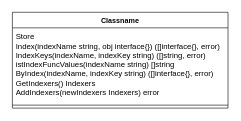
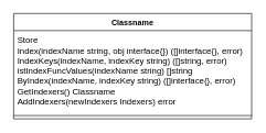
- <mxCell id="3" value="&lt;div data-lake_diagram_content_editor_data=&quot;true&quot; style=&quot;font-size: 13px;&quot;&gt;&lt;div style=&quot;text-align: center; font-size: 13px;&quot;&gt;&lt;div style=&quot;text-align: left; font-size: 13px;&quot;&gt;&lt;div data-lake_diagram_content_editor_data=&quot;true&quot; style=&quot;font-size: 13px;&quot;&gt;&lt;div style=&quot;text-align: center; font-size: 13px;&quot;&gt;&lt;div style=&quot;text-align: left; font-size: 13px;&quot;&gt;Store&lt;/div&gt;&lt;div style=&quot;text-align: left; font-size: 13px;&quot;&gt;Index(indexName string, obj interface{}) ([]interface{}, error)&lt;/div&gt;&lt;div style=&quot;text-align: left; font-size: 13px;&quot;&gt;IndexKeys(indexName, indexKey string) ([]string, error)&lt;/div&gt;&lt;div style=&quot;text-align: left; font-size: 13px;&quot;&gt;istIndexFuncValues(indexName string) []string&lt;br style=&quot;font-size: 13px;&quot;&gt;&lt;/div&gt;&lt;div style=&quot;text-align: left; font-size: 13px;&quot;&gt;ByIndex(indexName, indexKey string) ([]interface{}, error)&lt;br style=&quot;font-size: 13px;&quot;&gt;&lt;/div&gt;&lt;div style=&quot;text-align: left; font-size: 13px;&quot;&gt;GetIndexers() Indexers&lt;br style=&quot;font-size: 13px;&quot;&gt;&lt;/div&gt;&lt;div style=&quot;text-align: left; font-size: 13px;&quot;&gt;AddIndexers(newIndexers Indexers) error&lt;br style=&quot;font-size: 13px;&quot;&gt;&lt;/div&gt;&lt;div style=&quot;text-align: left; font-size: 13px;&quot;&gt;&lt;/div&gt;&lt;/div&gt;&lt;/div&gt;&lt;/div&gt;&lt;div style=&quot;text-align: left; font-size: 13px;&quot;&gt;&lt;/div&gt;&lt;/div&gt;&lt;/div&gt;" style="text;strokeColor=none;fillColor=none;align=left;verticalAlign=top;spacingLeft=4;spacingRight=4;overflow=hidden;rotatable=0;points=[[0,0.5],[1,0.5]];portConstraint=eastwest;whiteSpace=wrap;html=1;fontSize=13;" parent="2" vertex="1"><mxGeometry y="26" width="360" height="124" as="geometry" /></mxCell>
+ <mxCell id="3" value="&lt;div data-lake_diagram_content_editor_data=&quot;true&quot; style=&quot;font-size: 13px;&quot;&gt;&lt;div style=&quot;text-align: center; font-size: 13px;&quot;&gt;&lt;div style=&quot;text-align: left; font-size: 13px;&quot;&gt;&lt;div data-lake_diagram_content_editor_data=&quot;true&quot; style=&quot;font-size: 13px;&quot;&gt;&lt;div style=&quot;text-align: center; font-size: 13px;&quot;&gt;&lt;div style=&quot;text-align: left; font-size: 13px;&quot;&gt;Store&lt;/div&gt;&lt;div style=&quot;text-align: left; font-size: 13px;&quot;&gt;Index(indexName string, obj interface{}) ([]interface{}, error)&lt;/div&gt;&lt;div style=&quot;text-align: left; font-size: 13px;&quot;&gt;IndexKeys(indexName, indexKey string) ([]string, error)&lt;/div&gt;&lt;div style=&quot;text-align: left; font-size: 13px;&quot;&gt;istIndexFuncValues(indexName string) []string&lt;br style=&quot;font-size: 13px;&quot;&gt;&lt;/div&gt;&lt;div style=&quot;text-align: left; font-size: 13px;&quot;&gt;ByIndex(indexName, indexKey string) ([]interface{}, error)&lt;br style=&quot;font-size: 13px;&quot;&gt;&lt;/div&gt;&lt;div style=&quot;text-align: left; font-size: 13px;&quot;&gt;GetIndexers() Classname&lt;br style=&quot;font-size: 13px;&quot;&gt;&lt;/div&gt;&lt;div style=&quot;text-align: left; font-size: 13px;&quot;&gt;AddIndexers(newIndexers Indexers) error&lt;br style=&quot;font-size: 13px;&quot;&gt;&lt;/div&gt;&lt;div style=&quot;text-align: left; font-size: 13px;&quot;&gt;&lt;/div&gt;&lt;/div&gt;&lt;/div&gt;&lt;/div&gt;&lt;div style=&quot;text-align: left; font-size: 13px;&quot;&gt;&lt;/div&gt;&lt;/div&gt;&lt;/div&gt;" style="text;strokeColor=none;fillColor=none;align=left;verticalAlign=top;spacingLeft=4;spacingRight=4;overflow=hidden;rotatable=0;points=[[0,0.5],[1,0.5]];portConstraint=eastwest;whiteSpace=wrap;html=1;fontSize=13;" parent="2" vertex="1"><mxGeometry y="26" width="360" height="124" as="geometry" /></mxCell>
